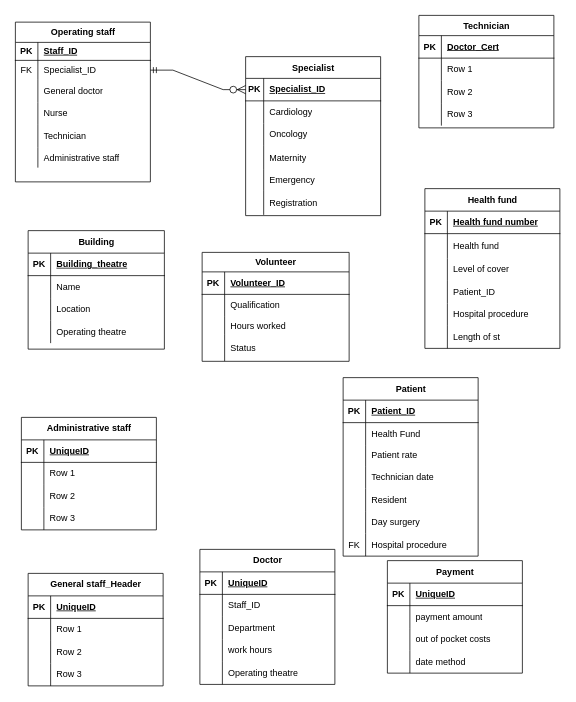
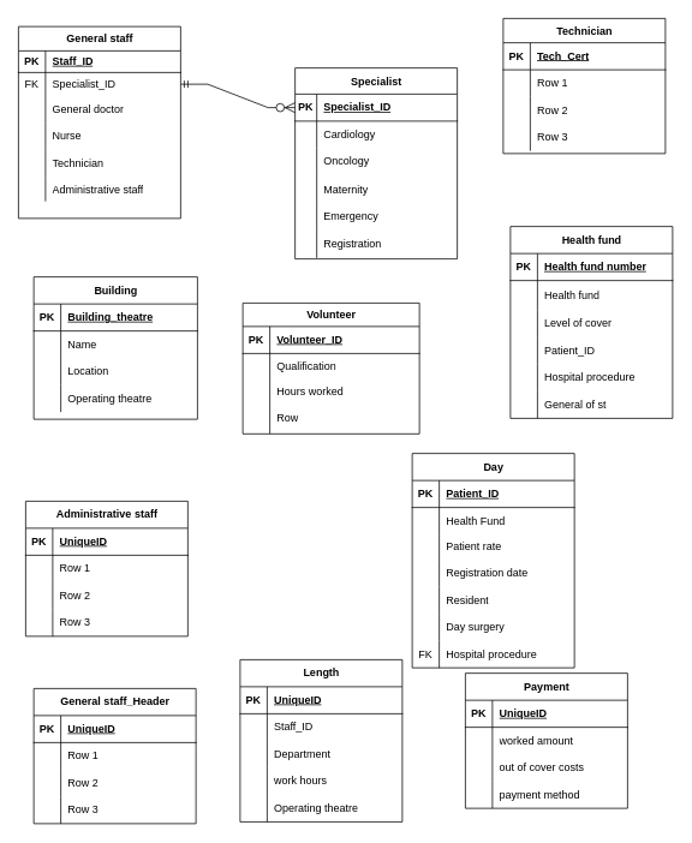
- <mxCell id="156" value="Operating staff" style="shape=table;startSize=27;container=1;collapsible=1;childLayout=tableLayout;fixedRows=1;rowLines=0;fontStyle=1;align=center;resizeLast=1;html=1;labelBackgroundColor=none;rounded=0;" parent="1" vertex="1"><mxGeometry x="20" y="29" width="180" height="213" as="geometry" /></mxCell>
+ <mxCell id="156" value="General staff" style="shape=table;startSize=27;container=1;collapsible=1;childLayout=tableLayout;fixedRows=1;rowLines=0;fontStyle=1;align=center;resizeLast=1;html=1;labelBackgroundColor=none;rounded=0;" parent="1" vertex="1"><mxGeometry x="20" y="29" width="180" height="213" as="geometry" /></mxCell>
- <mxCell id="104" value="Doctor_Cert" style="shape=partialRectangle;connectable=0;fillColor=none;top=0;left=0;bottom=0;right=0;align=left;spacingLeft=6;fontStyle=5;overflow=hidden;whiteSpace=wrap;html=1;labelBackgroundColor=none;" vertex="1" parent="102"><mxGeometry x="30" width="150" height="30" as="geometry"><mxRectangle width="150" height="30" as="alternateBounds" /></mxGeometry></mxCell>
+ <mxCell id="104" value="Tech_Cert" style="shape=partialRectangle;connectable=0;fillColor=none;top=0;left=0;bottom=0;right=0;align=left;spacingLeft=6;fontStyle=5;overflow=hidden;whiteSpace=wrap;html=1;labelBackgroundColor=none;" vertex="1" parent="102"><mxGeometry x="30" width="150" height="30" as="geometry"><mxRectangle width="150" height="30" as="alternateBounds" /></mxGeometry></mxCell>
- <mxCell id="20" value="Length of st" style="shape=partialRectangle;connectable=0;fillColor=none;top=0;left=0;bottom=0;right=0;align=left;spacingLeft=6;overflow=hidden;whiteSpace=wrap;html=1;labelBackgroundColor=none;rounded=1;" vertex="1" parent="18"><mxGeometry x="30" width="150" height="30" as="geometry"><mxRectangle width="150" height="30" as="alternateBounds" /></mxGeometry></mxCell>
+ <mxCell id="20" value="General of st" style="shape=partialRectangle;connectable=0;fillColor=none;top=0;left=0;bottom=0;right=0;align=left;spacingLeft=6;overflow=hidden;whiteSpace=wrap;html=1;labelBackgroundColor=none;rounded=1;" vertex="1" parent="18"><mxGeometry x="30" width="150" height="30" as="geometry"><mxRectangle width="150" height="30" as="alternateBounds" /></mxGeometry></mxCell>
- <mxCell id="87" value="Status" style="shape=partialRectangle;connectable=0;fillColor=none;top=0;left=0;bottom=0;right=0;align=left;spacingLeft=6;overflow=hidden;whiteSpace=wrap;html=1;labelBackgroundColor=none;" vertex="1" parent="85"><mxGeometry x="30" width="166" height="35" as="geometry"><mxRectangle width="166" height="35" as="alternateBounds" /></mxGeometry></mxCell>
+ <mxCell id="87" value="Row" style="shape=partialRectangle;connectable=0;fillColor=none;top=0;left=0;bottom=0;right=0;align=left;spacingLeft=6;overflow=hidden;whiteSpace=wrap;html=1;labelBackgroundColor=none;" vertex="1" parent="85"><mxGeometry x="30" width="166" height="35" as="geometry"><mxRectangle width="166" height="35" as="alternateBounds" /></mxGeometry></mxCell>
- <mxCell id="40" value="Patient" style="shape=table;startSize=30;container=1;collapsible=1;childLayout=tableLayout;fixedRows=1;rowLines=0;fontStyle=1;align=center;resizeLast=1;html=1;rounded=0;labelBackgroundColor=none;" vertex="1" parent="1"><mxGeometry x="457" y="503" width="180" height="238" as="geometry" /></mxCell>
+ <mxCell id="40" value="Day" style="shape=table;startSize=30;container=1;collapsible=1;childLayout=tableLayout;fixedRows=1;rowLines=0;fontStyle=1;align=center;resizeLast=1;html=1;rounded=0;labelBackgroundColor=none;" vertex="1" parent="1"><mxGeometry x="457" y="503" width="180" height="238" as="geometry" /></mxCell>
- <mxCell id="52" value="Technician date" style="shape=partialRectangle;connectable=0;fillColor=none;top=0;left=0;bottom=0;right=0;align=left;spacingLeft=6;overflow=hidden;whiteSpace=wrap;html=1;labelBackgroundColor=none;" vertex="1" parent="50"><mxGeometry x="30" width="150" height="30" as="geometry"><mxRectangle width="150" height="30" as="alternateBounds" /></mxGeometry></mxCell>
+ <mxCell id="52" value="Registration date" style="shape=partialRectangle;connectable=0;fillColor=none;top=0;left=0;bottom=0;right=0;align=left;spacingLeft=6;overflow=hidden;whiteSpace=wrap;html=1;labelBackgroundColor=none;" vertex="1" parent="50"><mxGeometry x="30" width="150" height="30" as="geometry"><mxRectangle width="150" height="30" as="alternateBounds" /></mxGeometry></mxCell>
- <mxCell id="140" value="Doctor" style="shape=table;startSize=30;container=1;collapsible=1;childLayout=tableLayout;fixedRows=1;rowLines=0;fontStyle=1;align=center;resizeLast=1;html=1;labelBackgroundColor=none;" vertex="1" parent="1"><mxGeometry x="266" y="732" width="180" height="180.053" as="geometry" /></mxCell>
+ <mxCell id="140" value="Length" style="shape=table;startSize=30;container=1;collapsible=1;childLayout=tableLayout;fixedRows=1;rowLines=0;fontStyle=1;align=center;resizeLast=1;html=1;labelBackgroundColor=none;" vertex="1" parent="1"><mxGeometry x="266" y="732" width="180" height="180.053" as="geometry" /></mxCell>
- <mxCell id="94" value="payment amount" style="shape=partialRectangle;connectable=0;fillColor=none;top=0;left=0;bottom=0;right=0;align=left;spacingLeft=6;overflow=hidden;whiteSpace=wrap;html=1;labelBackgroundColor=none;" vertex="1" parent="92"><mxGeometry x="30" width="150" height="30" as="geometry"><mxRectangle width="150" height="30" as="alternateBounds" /></mxGeometry></mxCell>
+ <mxCell id="94" value="worked amount" style="shape=partialRectangle;connectable=0;fillColor=none;top=0;left=0;bottom=0;right=0;align=left;spacingLeft=6;overflow=hidden;whiteSpace=wrap;html=1;labelBackgroundColor=none;" vertex="1" parent="92"><mxGeometry x="30" width="150" height="30" as="geometry"><mxRectangle width="150" height="30" as="alternateBounds" /></mxGeometry></mxCell>
- <mxCell id="97" value="out of pocket costs" style="shape=partialRectangle;connectable=0;fillColor=none;top=0;left=0;bottom=0;right=0;align=left;spacingLeft=6;overflow=hidden;whiteSpace=wrap;html=1;labelBackgroundColor=none;" vertex="1" parent="95"><mxGeometry x="30" width="150" height="30" as="geometry"><mxRectangle width="150" height="30" as="alternateBounds" /></mxGeometry></mxCell>
+ <mxCell id="97" value="out of cover costs" style="shape=partialRectangle;connectable=0;fillColor=none;top=0;left=0;bottom=0;right=0;align=left;spacingLeft=6;overflow=hidden;whiteSpace=wrap;html=1;labelBackgroundColor=none;" vertex="1" parent="95"><mxGeometry x="30" width="150" height="30" as="geometry"><mxRectangle width="150" height="30" as="alternateBounds" /></mxGeometry></mxCell>
- <mxCell id="100" value="date method" style="shape=partialRectangle;connectable=0;fillColor=none;top=0;left=0;bottom=0;right=0;align=left;spacingLeft=6;overflow=hidden;whiteSpace=wrap;html=1;labelBackgroundColor=none;" vertex="1" parent="98"><mxGeometry x="30" width="150" height="30" as="geometry"><mxRectangle width="150" height="30" as="alternateBounds" /></mxGeometry></mxCell>
+ <mxCell id="100" value="payment method" style="shape=partialRectangle;connectable=0;fillColor=none;top=0;left=0;bottom=0;right=0;align=left;spacingLeft=6;overflow=hidden;whiteSpace=wrap;html=1;labelBackgroundColor=none;" vertex="1" parent="98"><mxGeometry x="30" width="150" height="30" as="geometry"><mxRectangle width="150" height="30" as="alternateBounds" /></mxGeometry></mxCell>
